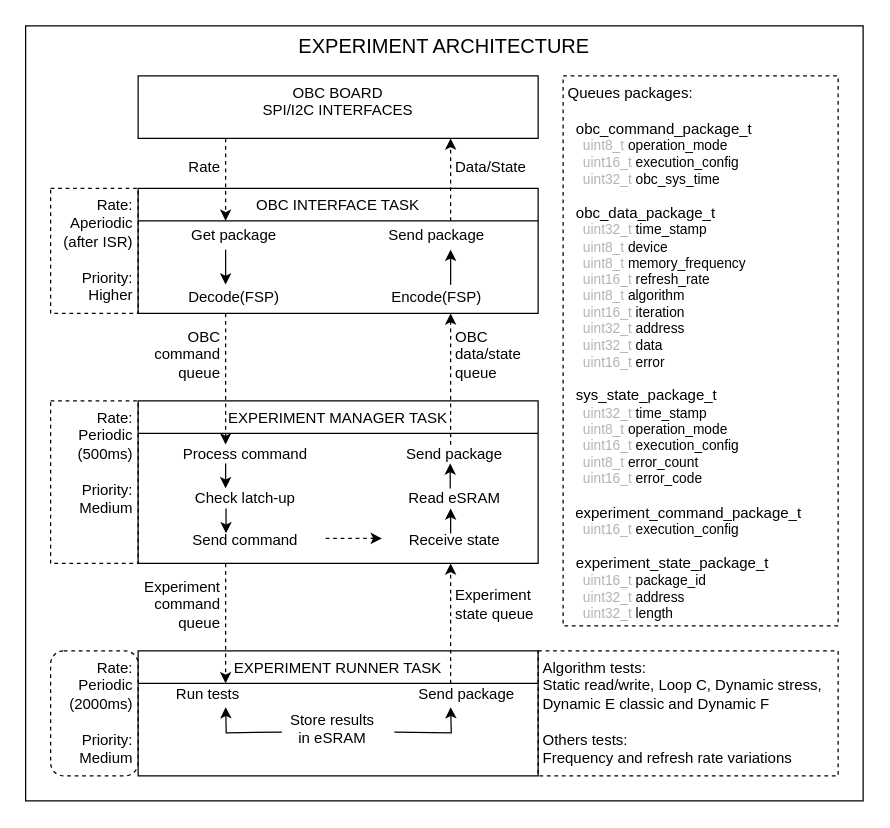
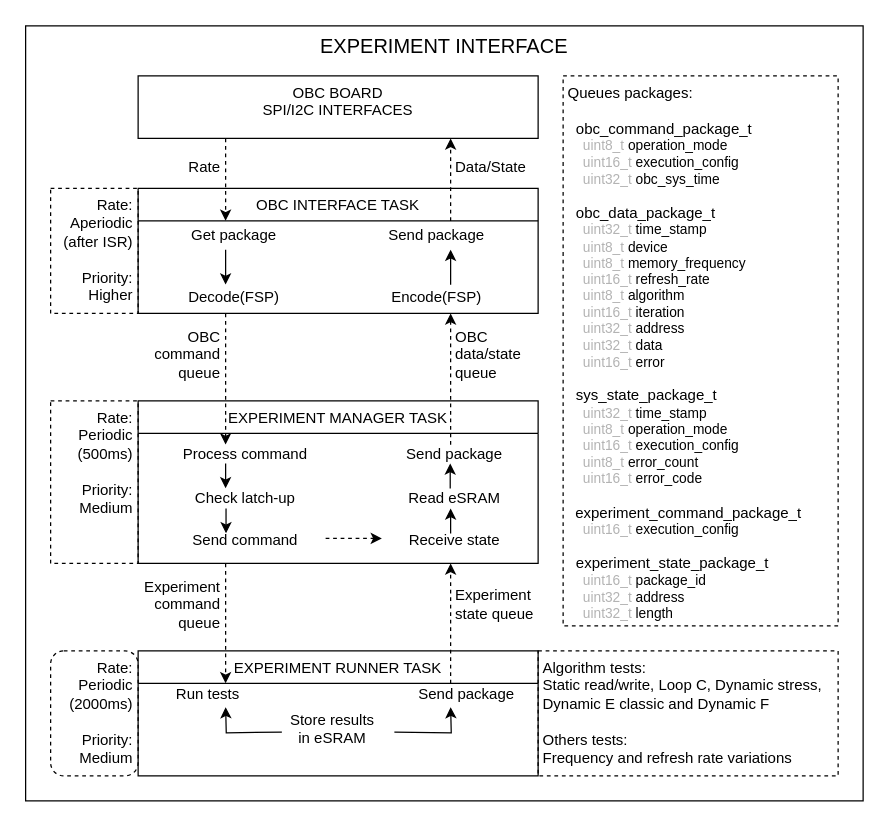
- <mxCell id="6" value="EXPERIMENT ARCHITECTURE" style="rounded=0;whiteSpace=wrap;html=1;fillColor=none;fontSize=16;verticalAlign=top;" vertex="1" parent="1"><mxGeometry x="20" y="20" width="670" height="620" as="geometry" /></mxCell>
+ <mxCell id="6" value="EXPERIMENT INTERFACE" style="rounded=0;whiteSpace=wrap;html=1;fillColor=none;fontSize=16;verticalAlign=top;" vertex="1" parent="1"><mxGeometry x="20" y="20" width="670" height="620" as="geometry" /></mxCell>
